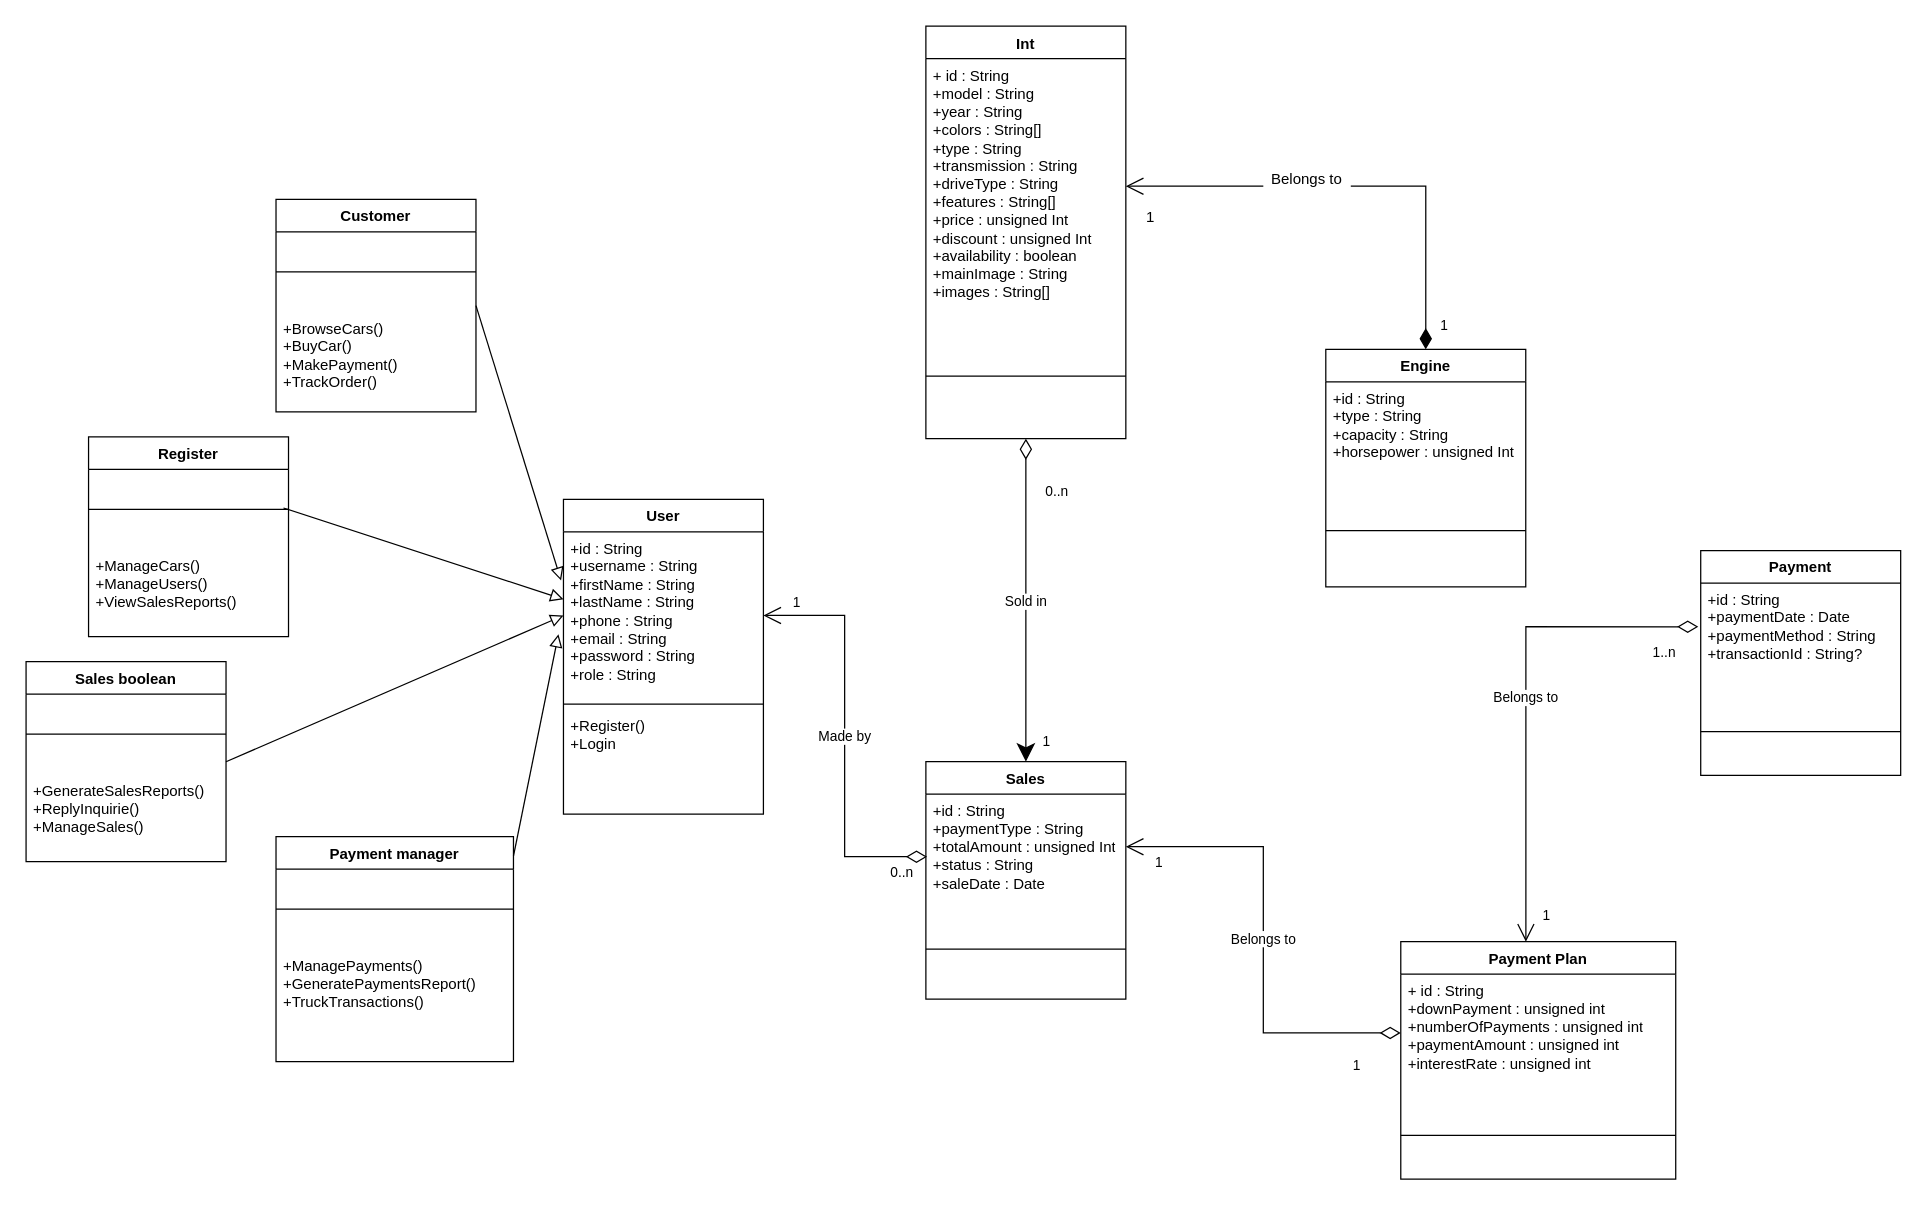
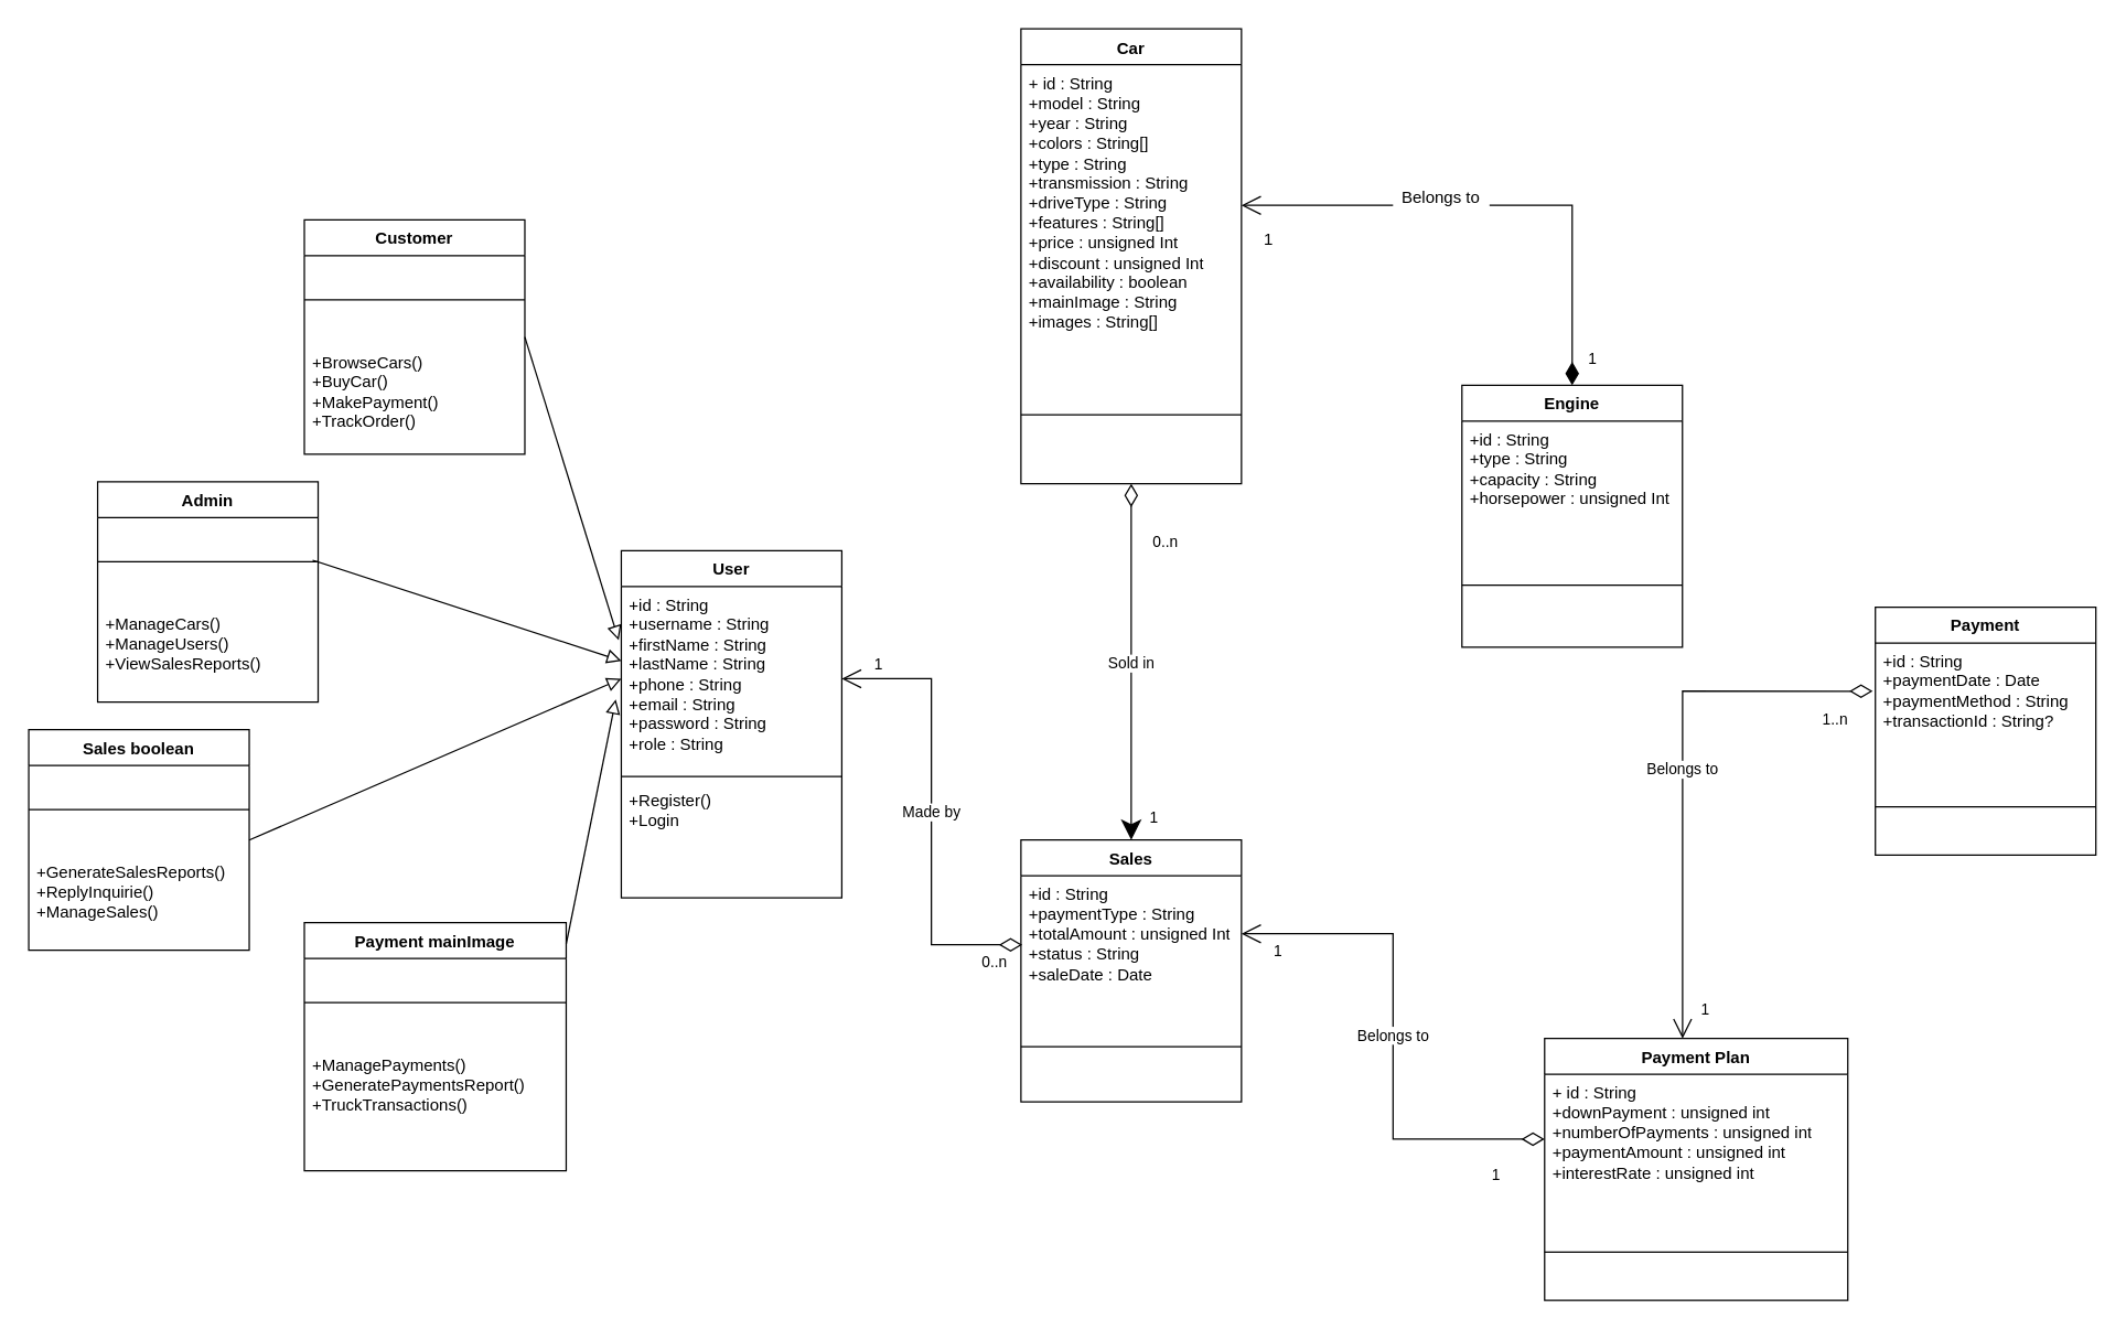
- <mxCell id="6" value="Int" style="swimlane;fontStyle=1;align=center;verticalAlign=top;childLayout=stackLayout;horizontal=1;startSize=26;horizontalStack=0;resizeParent=1;resizeParentMax=0;resizeLast=0;collapsible=1;marginBottom=0;whiteSpace=wrap;html=1;" parent="1" vertex="1"><mxGeometry x="740" y="20.5" width="160" height="330" as="geometry" /></mxCell>
+ <mxCell id="6" value="Car" style="swimlane;fontStyle=1;align=center;verticalAlign=top;childLayout=stackLayout;horizontal=1;startSize=26;horizontalStack=0;resizeParent=1;resizeParentMax=0;resizeLast=0;collapsible=1;marginBottom=0;whiteSpace=wrap;html=1;" parent="1" vertex="1"><mxGeometry x="740" y="20.5" width="160" height="330" as="geometry" /></mxCell>
- <mxCell id="53" value="Register" style="swimlane;fontStyle=1;align=center;verticalAlign=top;childLayout=stackLayout;horizontal=1;startSize=26;horizontalStack=0;resizeParent=1;resizeParentMax=0;resizeLast=0;collapsible=1;marginBottom=0;whiteSpace=wrap;html=1;" vertex="1" parent="1"><mxGeometry x="70" y="349" width="160" height="160" as="geometry" /></mxCell>
+ <mxCell id="53" value="Admin" style="swimlane;fontStyle=1;align=center;verticalAlign=top;childLayout=stackLayout;horizontal=1;startSize=26;horizontalStack=0;resizeParent=1;resizeParentMax=0;resizeLast=0;collapsible=1;marginBottom=0;whiteSpace=wrap;html=1;" vertex="1" parent="1"><mxGeometry x="70" y="349" width="160" height="160" as="geometry" /></mxCell>
- <mxCell id="42" value="Payment manager" style="swimlane;fontStyle=1;align=center;verticalAlign=top;childLayout=stackLayout;horizontal=1;startSize=26;horizontalStack=0;resizeParent=1;resizeParentMax=0;resizeLast=0;collapsible=1;marginBottom=0;whiteSpace=wrap;html=1;" vertex="1" parent="1"><mxGeometry x="220" y="669" width="190" height="180" as="geometry" /></mxCell>
+ <mxCell id="42" value="Payment mainImage" style="swimlane;fontStyle=1;align=center;verticalAlign=top;childLayout=stackLayout;horizontal=1;startSize=26;horizontalStack=0;resizeParent=1;resizeParentMax=0;resizeLast=0;collapsible=1;marginBottom=0;whiteSpace=wrap;html=1;" vertex="1" parent="1"><mxGeometry x="220" y="669" width="190" height="180" as="geometry" /></mxCell>
